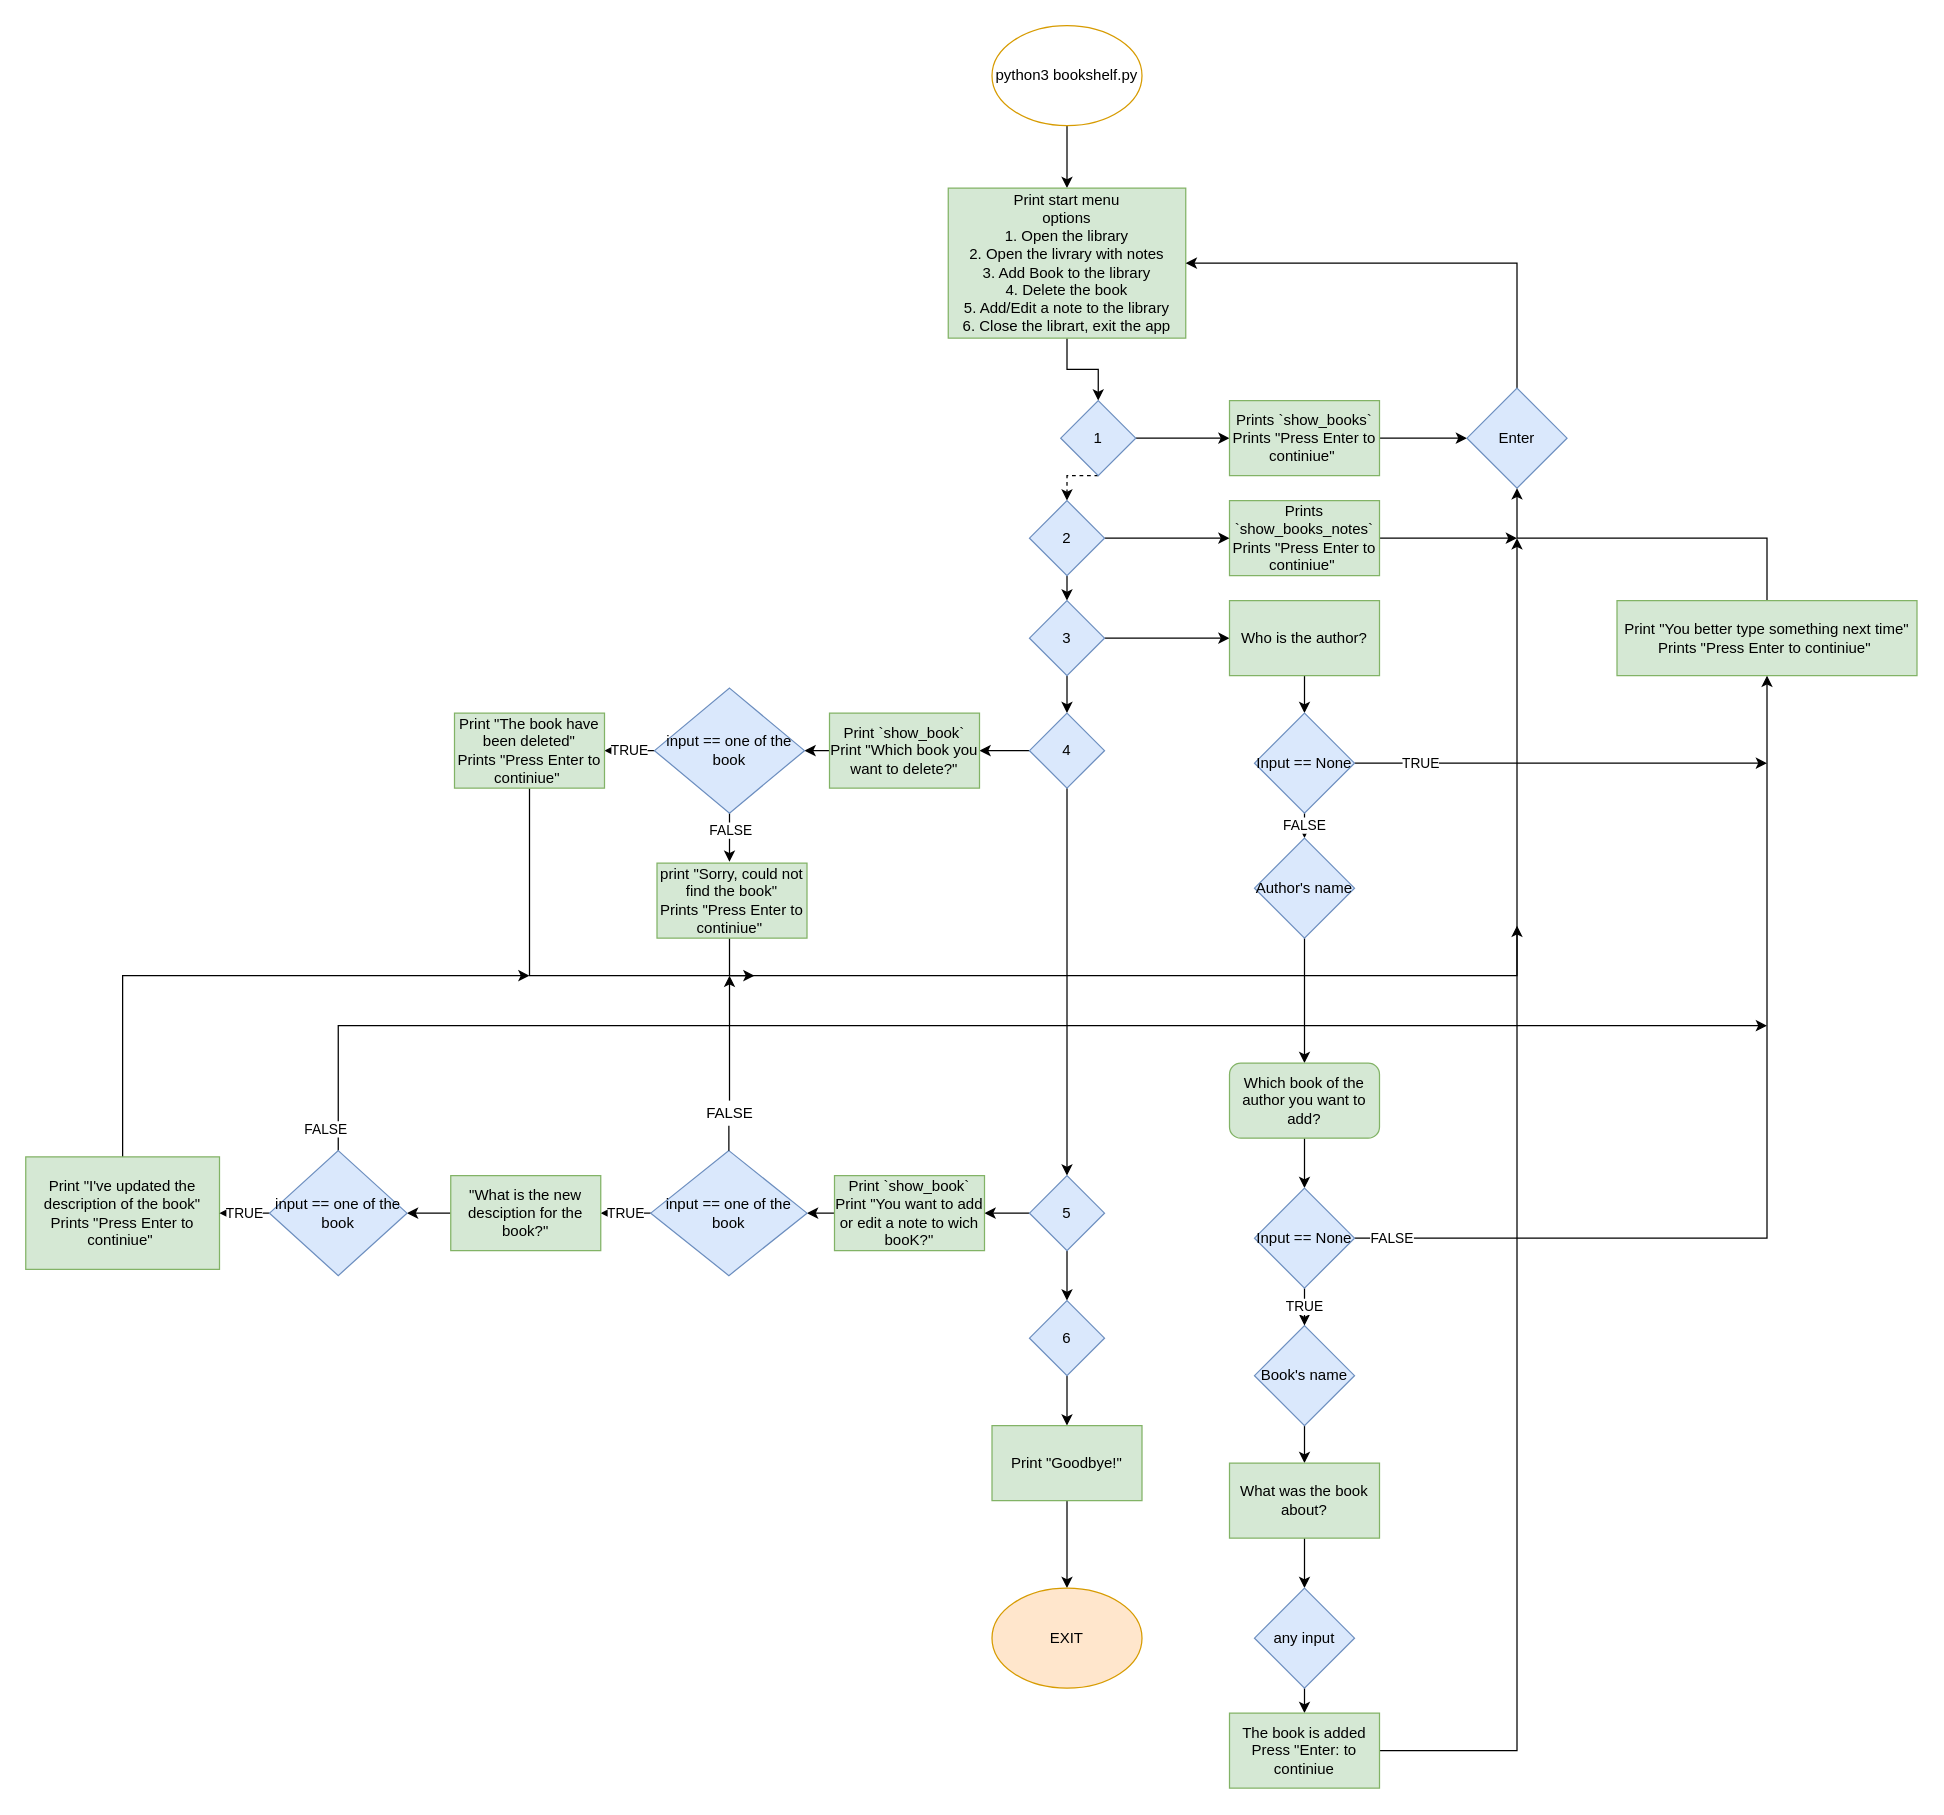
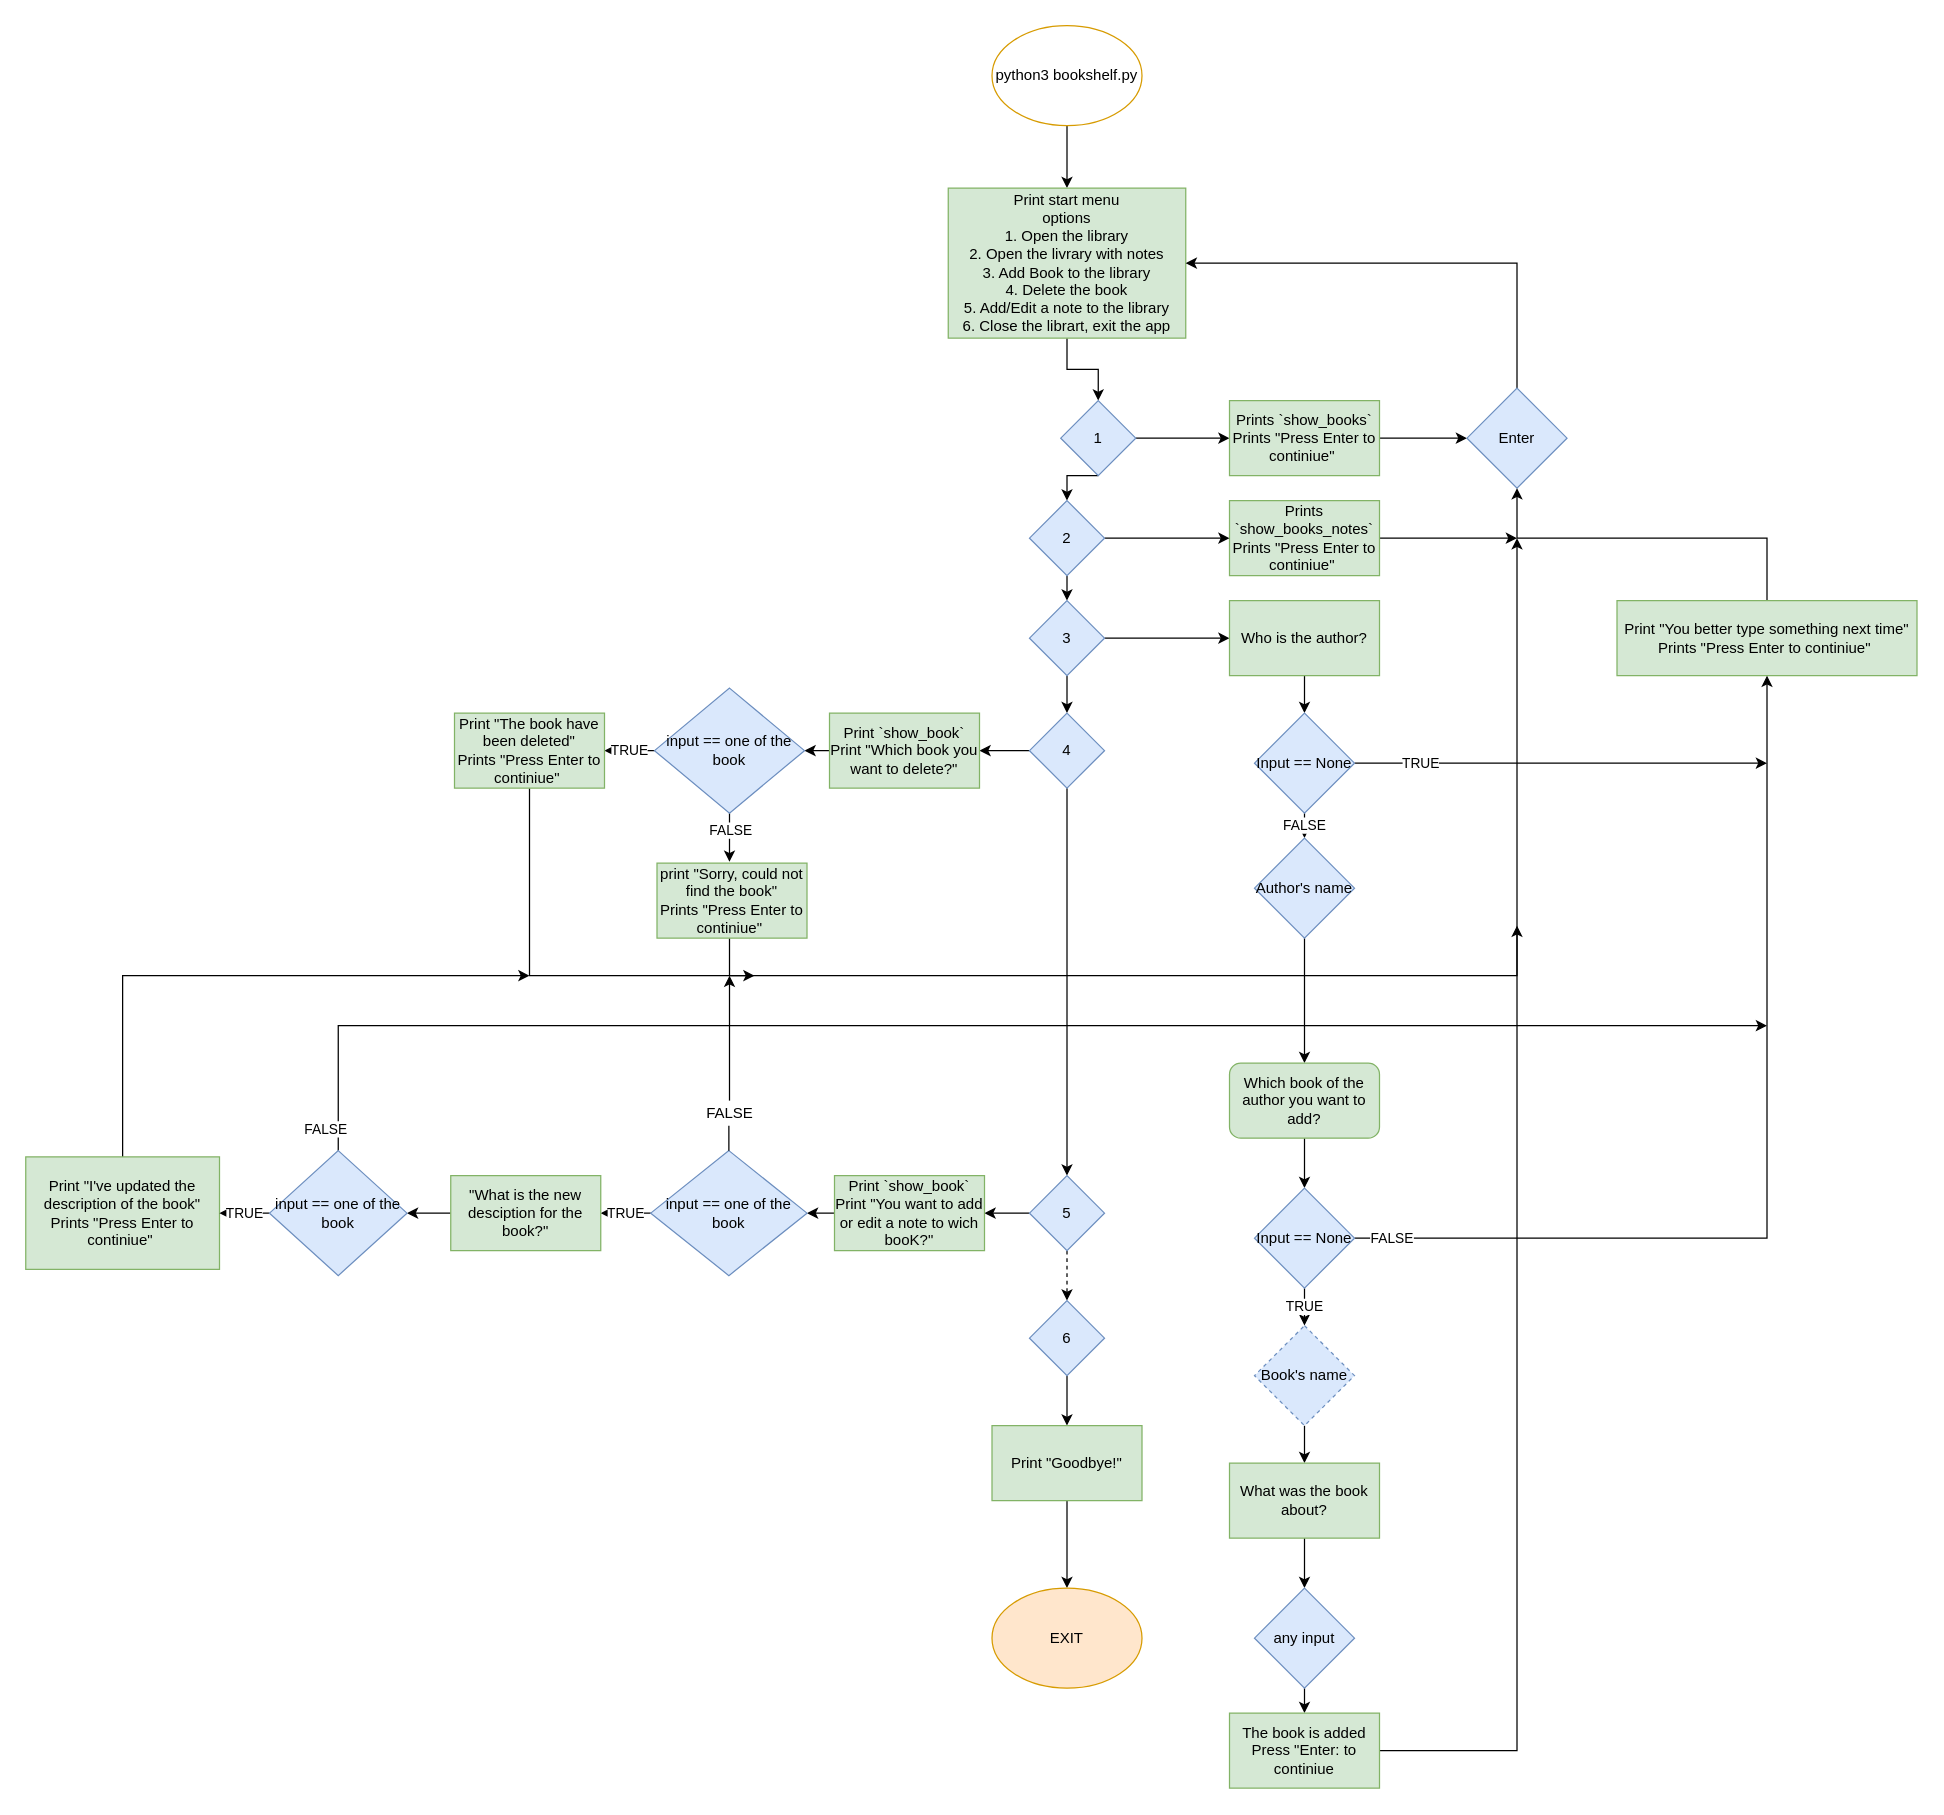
- <mxCell id="7" style="edgeStyle=orthogonalEdgeStyle;rounded=0;orthogonalLoop=1;jettySize=auto;html=1;exitX=0.5;exitY=1;exitDx=0;exitDy=0;entryX=0.5;entryY=0;entryDx=0;entryDy=0;dashed=1;" edge="1" parent="1" source="8" target="17"><mxGeometry relative="1" as="geometry" /></mxCell>
+ <mxCell id="7" style="edgeStyle=orthogonalEdgeStyle;rounded=0;orthogonalLoop=1;jettySize=auto;html=1;exitX=0.5;exitY=1;exitDx=0;exitDy=0;entryX=0.5;entryY=0;entryDx=0;entryDy=0;" edge="1" parent="1" source="8" target="17"><mxGeometry relative="1" as="geometry" /></mxCell>
- <mxCell id="25" style="edgeStyle=orthogonalEdgeStyle;rounded=0;orthogonalLoop=1;jettySize=auto;html=1;exitX=0.5;exitY=1;exitDx=0;exitDy=0;entryX=0.5;entryY=0;entryDx=0;entryDy=0;" edge="1" parent="1" source="26" target="28"><mxGeometry relative="1" as="geometry" /></mxCell>
+ <mxCell id="25" style="edgeStyle=orthogonalEdgeStyle;rounded=0;orthogonalLoop=1;jettySize=auto;html=1;exitX=0.5;exitY=1;exitDx=0;exitDy=0;entryX=0.5;entryY=0;entryDx=0;entryDy=0;dashed=1;" edge="1" parent="1" source="26" target="28"><mxGeometry relative="1" as="geometry" /></mxCell>
- <mxCell id="41" value="Book's name" style="rhombus;whiteSpace=wrap;html=1;fillColor=#dae8fc;strokeColor=#6c8ebf;" vertex="1" parent="1"><mxGeometry x="1003" y="1060" width="80" height="80" as="geometry" /></mxCell>
+ <mxCell id="41" value="Book's name" style="rhombus;whiteSpace=wrap;html=1;fillColor=#dae8fc;strokeColor=#6c8ebf;dashed=1;" vertex="1" parent="1"><mxGeometry x="1003" y="1060" width="80" height="80" as="geometry" /></mxCell>
